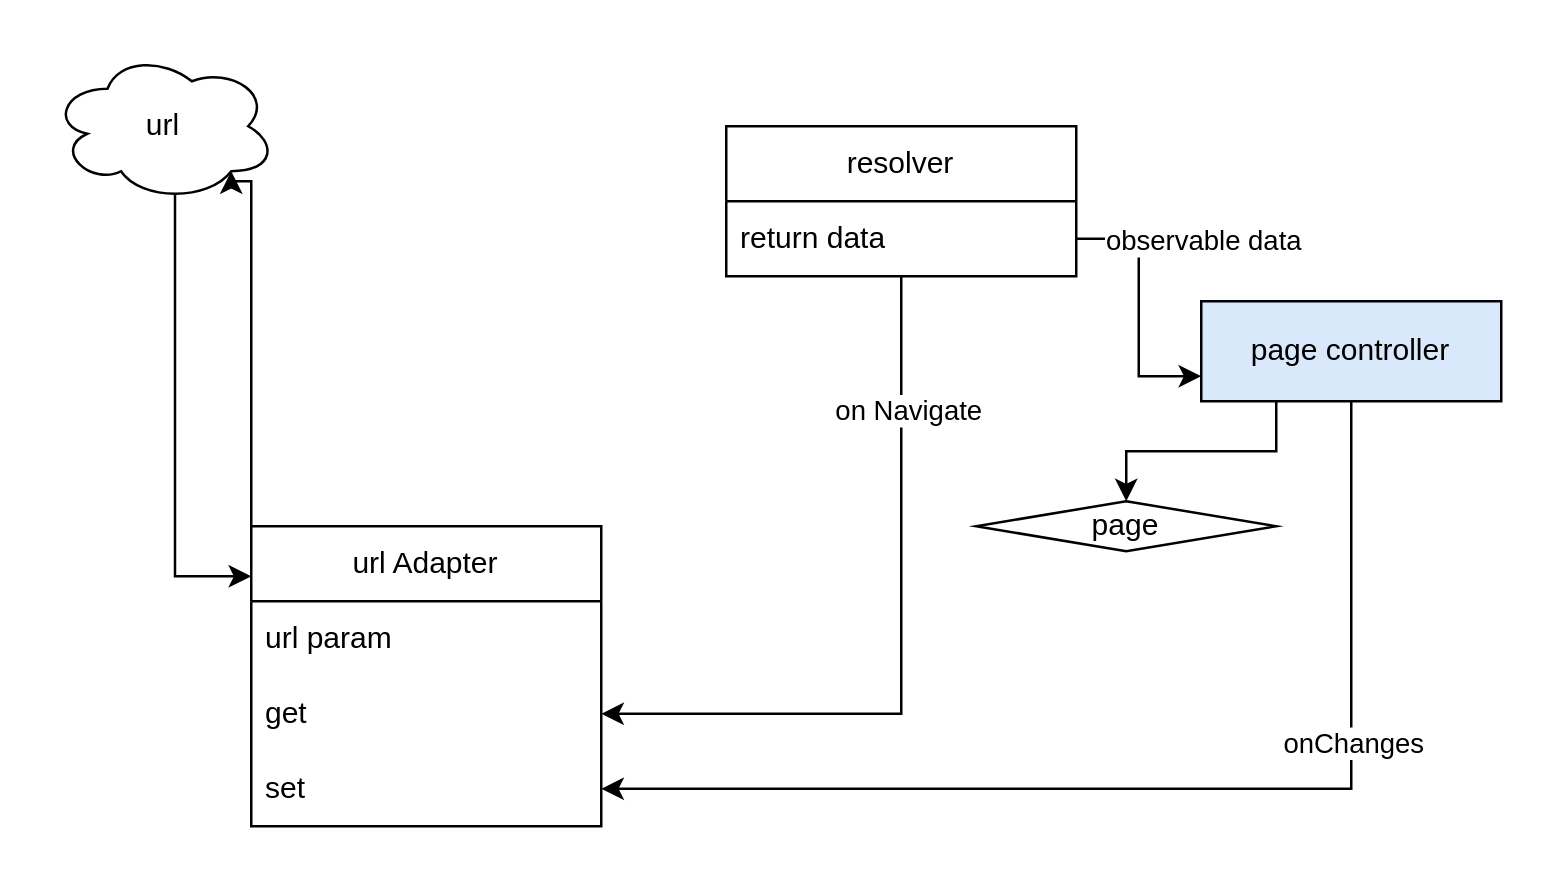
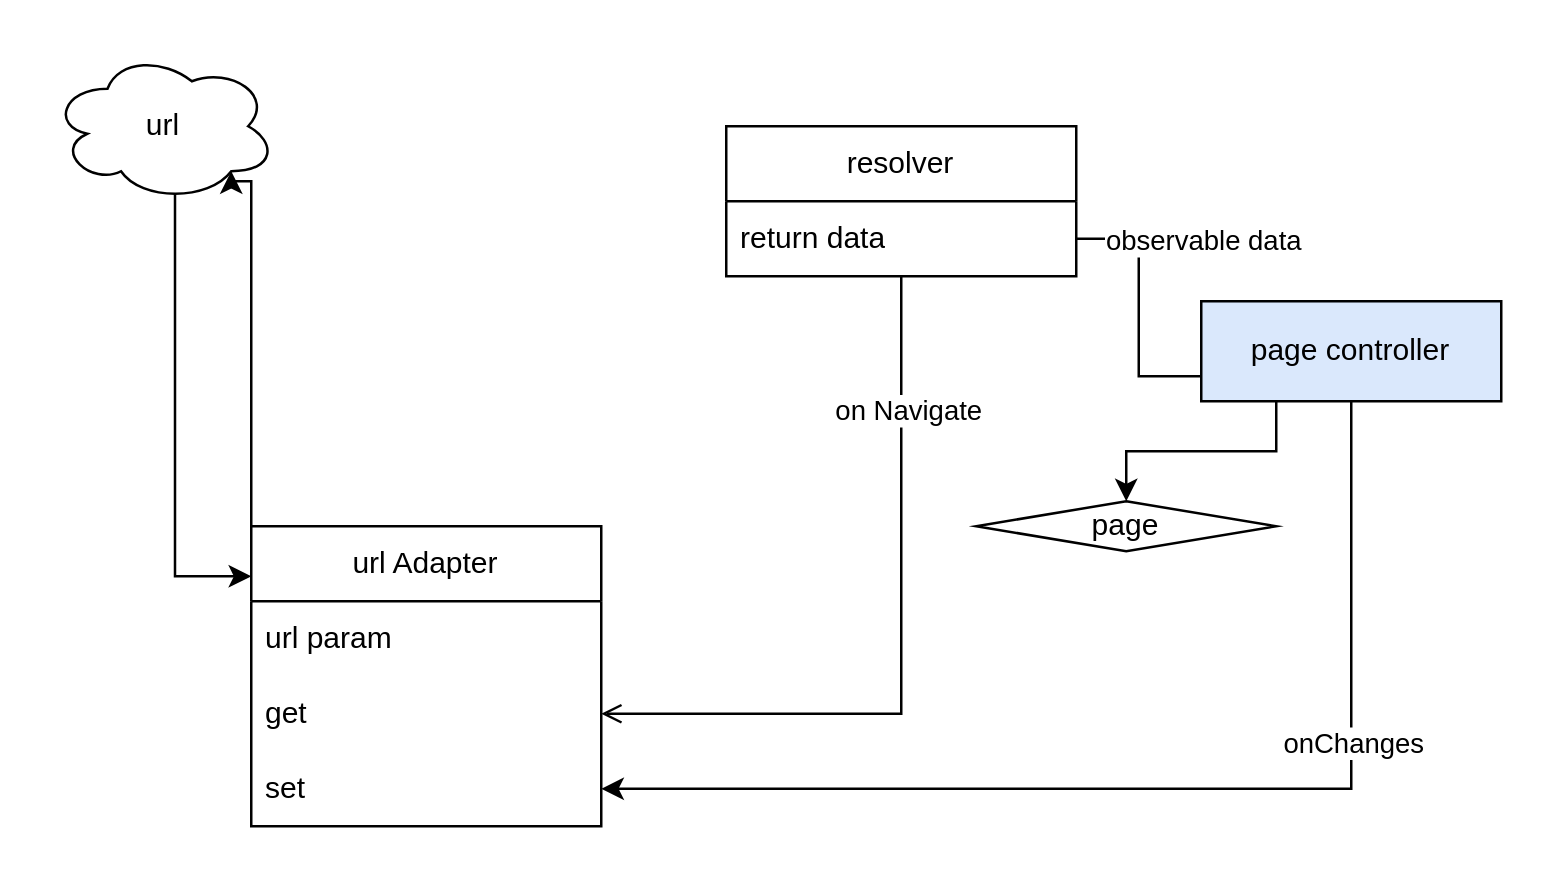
- <mxCell id="18" style="edgeStyle=orthogonalEdgeStyle;rounded=0;orthogonalLoop=1;jettySize=auto;html=1;entryX=0;entryY=0.75;entryDx=0;entryDy=0;" edge="1" parent="1" source="17" target="13"><mxGeometry relative="1" as="geometry" /></mxCell>
+ <mxCell id="18" style="edgeStyle=orthogonalEdgeStyle;rounded=0;orthogonalLoop=1;jettySize=auto;html=1;entryX=0;entryY=0.75;entryDx=0;entryDy=0;endArrow=none;" edge="1" parent="1" source="17" target="13"><mxGeometry relative="1" as="geometry" /></mxCell>
- <mxCell id="14" style="edgeStyle=orthogonalEdgeStyle;rounded=0;orthogonalLoop=1;jettySize=auto;html=1;entryX=1;entryY=0.5;entryDx=0;entryDy=0;" edge="1" parent="1" source="16" target="8"><mxGeometry relative="1" as="geometry" /></mxCell>
+ <mxCell id="14" style="edgeStyle=orthogonalEdgeStyle;rounded=0;orthogonalLoop=1;jettySize=auto;html=1;entryX=1;entryY=0.5;entryDx=0;entryDy=0;endArrow=open;" edge="1" parent="1" source="16" target="8"><mxGeometry relative="1" as="geometry" /></mxCell>
